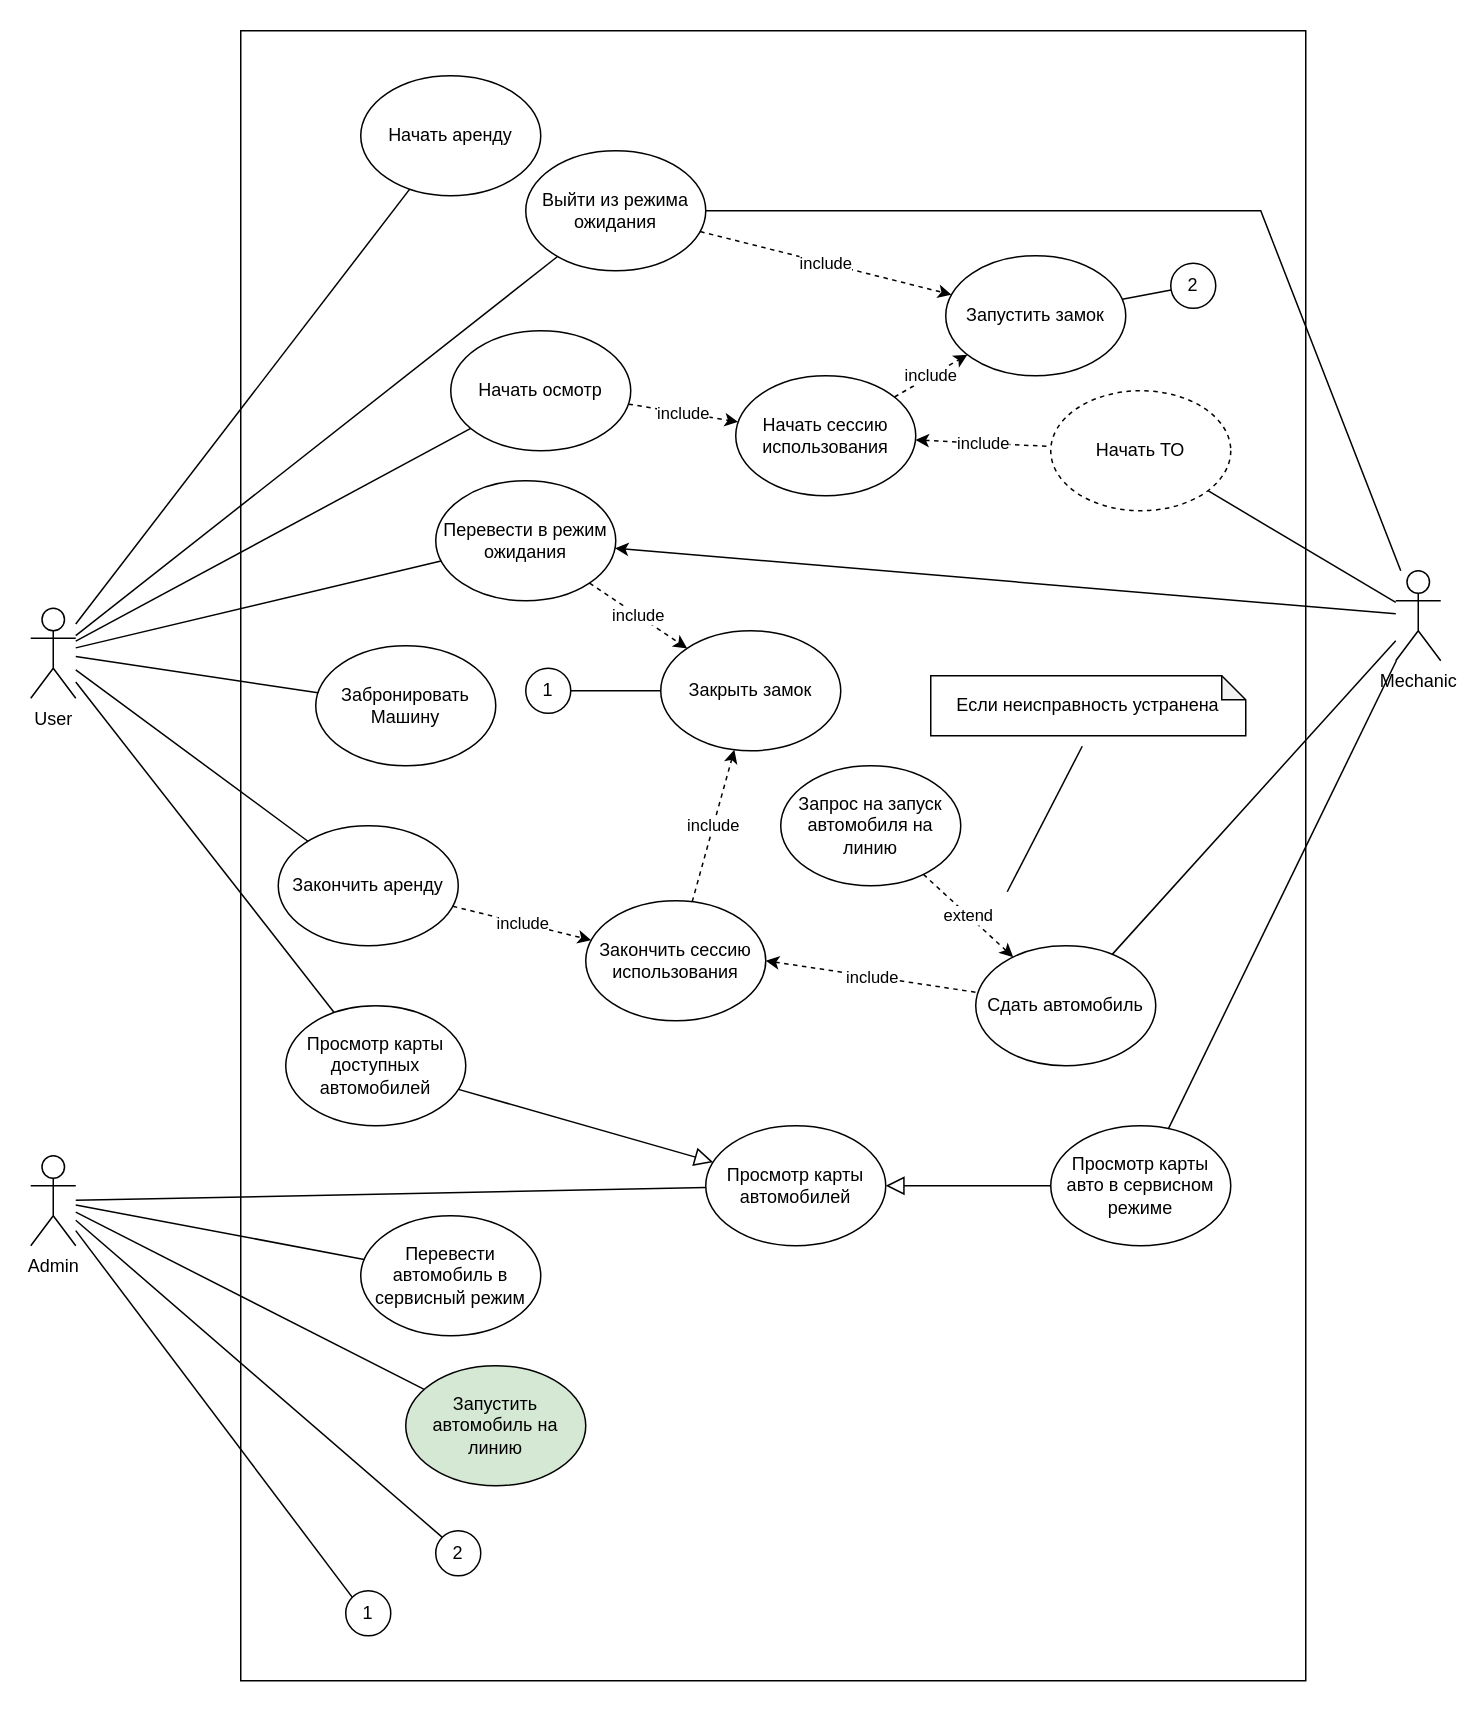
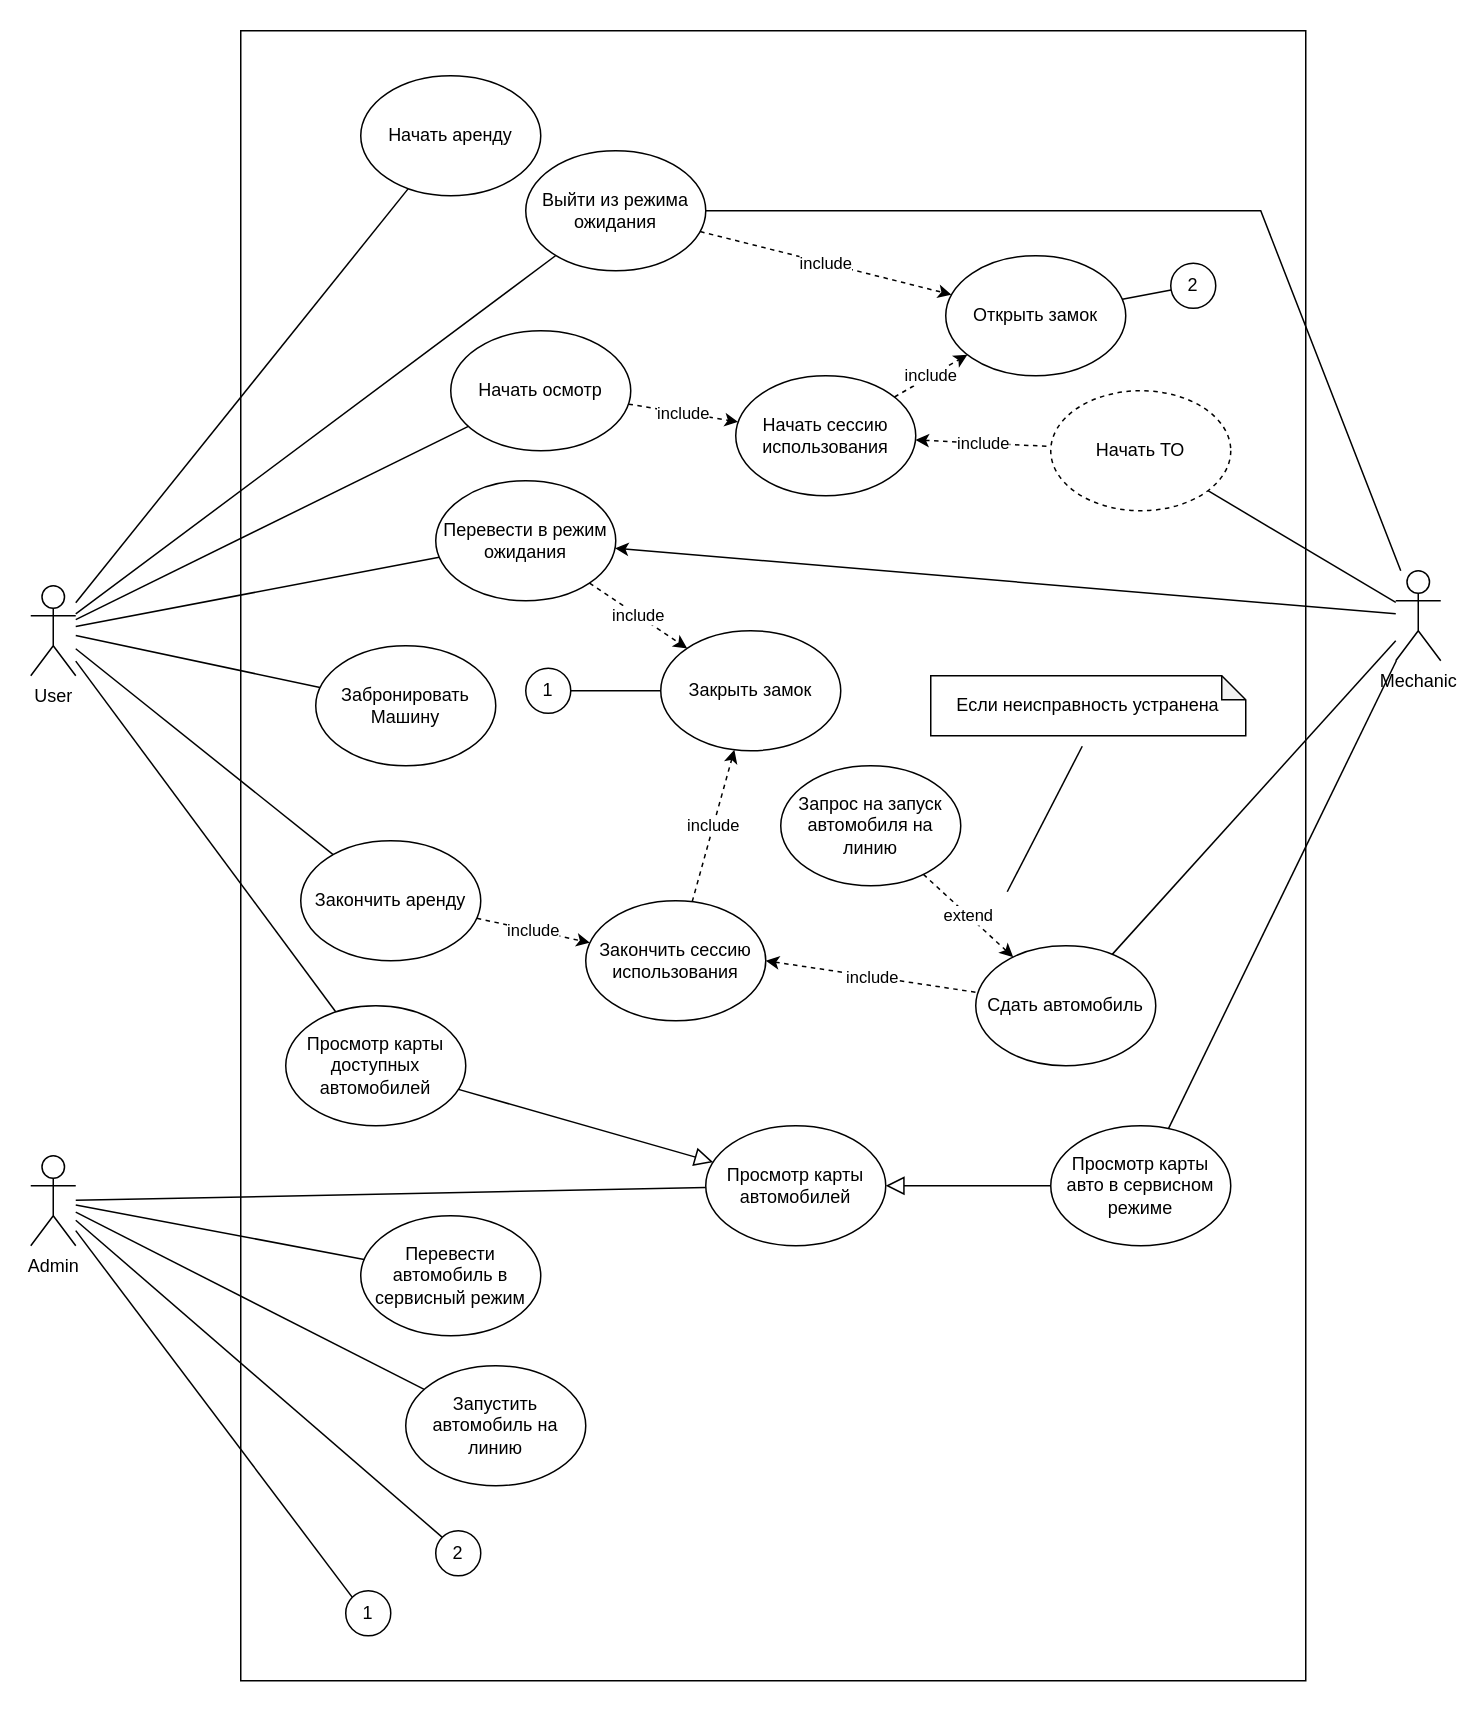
- <mxCell id="49" value="Запустить замок" style="ellipse;whiteSpace=wrap;html=1;" vertex="1" parent="1"><mxGeometry x="630" y="170" width="120" height="80" as="geometry" /></mxCell>
+ <mxCell id="49" value="Открыть замок" style="ellipse;whiteSpace=wrap;html=1;" vertex="1" parent="1"><mxGeometry x="630" y="170" width="120" height="80" as="geometry" /></mxCell>
- <mxCell id="10" value="User" style="shape=umlActor;verticalLabelPosition=bottom;verticalAlign=top;html=1;outlineConnect=0;" vertex="1" parent="1"><mxGeometry x="20" y="405" width="30" height="60" as="geometry" /></mxCell>
+ <mxCell id="10" value="User" style="shape=umlActor;verticalLabelPosition=bottom;verticalAlign=top;html=1;outlineConnect=0;" vertex="1" parent="1"><mxGeometry x="20" y="390" width="30" height="60" as="geometry" /></mxCell>
- <mxCell id="24" value="Закончить аренду" style="ellipse;whiteSpace=wrap;html=1;" vertex="1" parent="1"><mxGeometry x="185" y="550" width="120" height="80" as="geometry" /></mxCell>
+ <mxCell id="24" value="Закончить аренду" style="ellipse;whiteSpace=wrap;html=1;" vertex="1" parent="1"><mxGeometry x="200" y="560" width="120" height="80" as="geometry" /></mxCell>
- <mxCell id="42" value="Запустить автомобиль на линию" style="ellipse;whiteSpace=wrap;html=1;fillColor=#d5e8d4;" vertex="1" parent="1"><mxGeometry x="270" y="910" width="120" height="80" as="geometry" /></mxCell>
+ <mxCell id="42" value="Запустить автомобиль на линию" style="ellipse;whiteSpace=wrap;html=1;" vertex="1" parent="1"><mxGeometry x="270" y="910" width="120" height="80" as="geometry" /></mxCell>
